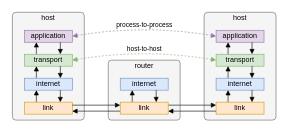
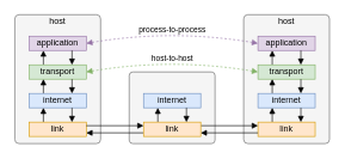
- <mxCell id="35" value="router" style="text;html=1;strokeColor=none;fillColor=none;align=center;verticalAlign=middle;whiteSpace=wrap;rounded=0;" vertex="1" parent="1"><mxGeometry x="220" y="100" width="40" height="20" as="geometry" /></mxCell>
